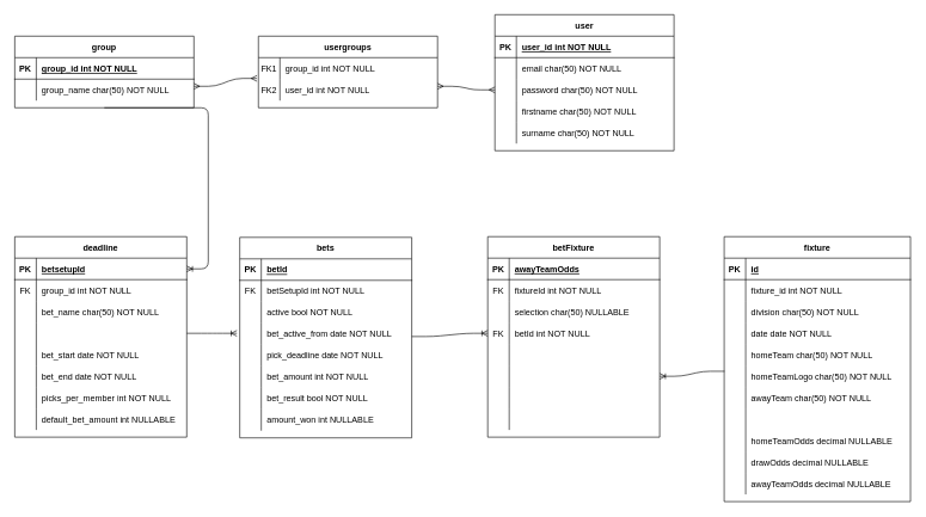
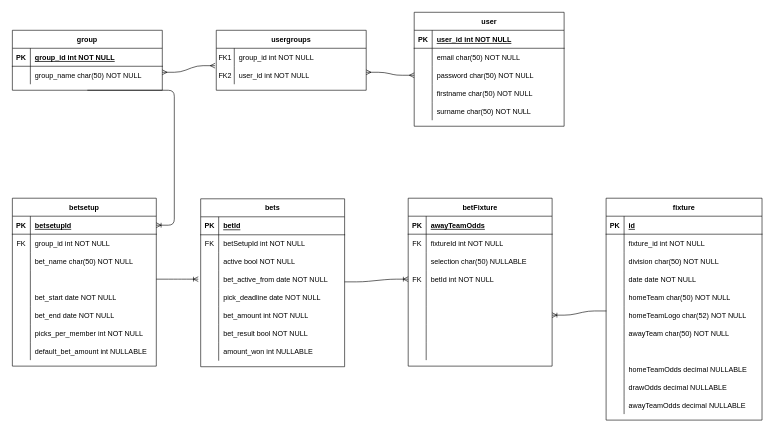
- <mxCell id="57" value="deadline" style="shape=table;startSize=30;container=1;collapsible=1;childLayout=tableLayout;fixedRows=1;rowLines=0;fontStyle=1;align=center;resizeLast=1;" parent="1" vertex="1"><mxGeometry x="20" y="330" width="240" height="280" as="geometry" /></mxCell>
+ <mxCell id="57" value="betsetup" style="shape=table;startSize=30;container=1;collapsible=1;childLayout=tableLayout;fixedRows=1;rowLines=0;fontStyle=1;align=center;resizeLast=1;" parent="1" vertex="1"><mxGeometry x="20" y="330" width="240" height="280" as="geometry" /></mxCell>
- <mxCell id="128" value="homeTeamLogo char(50) NOT NULL" style="shape=partialRectangle;connectable=0;fillColor=none;top=0;left=0;bottom=0;right=0;align=left;spacingLeft=6;overflow=hidden;" parent="126" vertex="1"><mxGeometry x="30" width="230" height="30" as="geometry" /></mxCell>
+ <mxCell id="128" value="homeTeamLogo char(52) NOT NULL" style="shape=partialRectangle;connectable=0;fillColor=none;top=0;left=0;bottom=0;right=0;align=left;spacingLeft=6;overflow=hidden;" parent="126" vertex="1"><mxGeometry x="30" width="230" height="30" as="geometry" /></mxCell>
